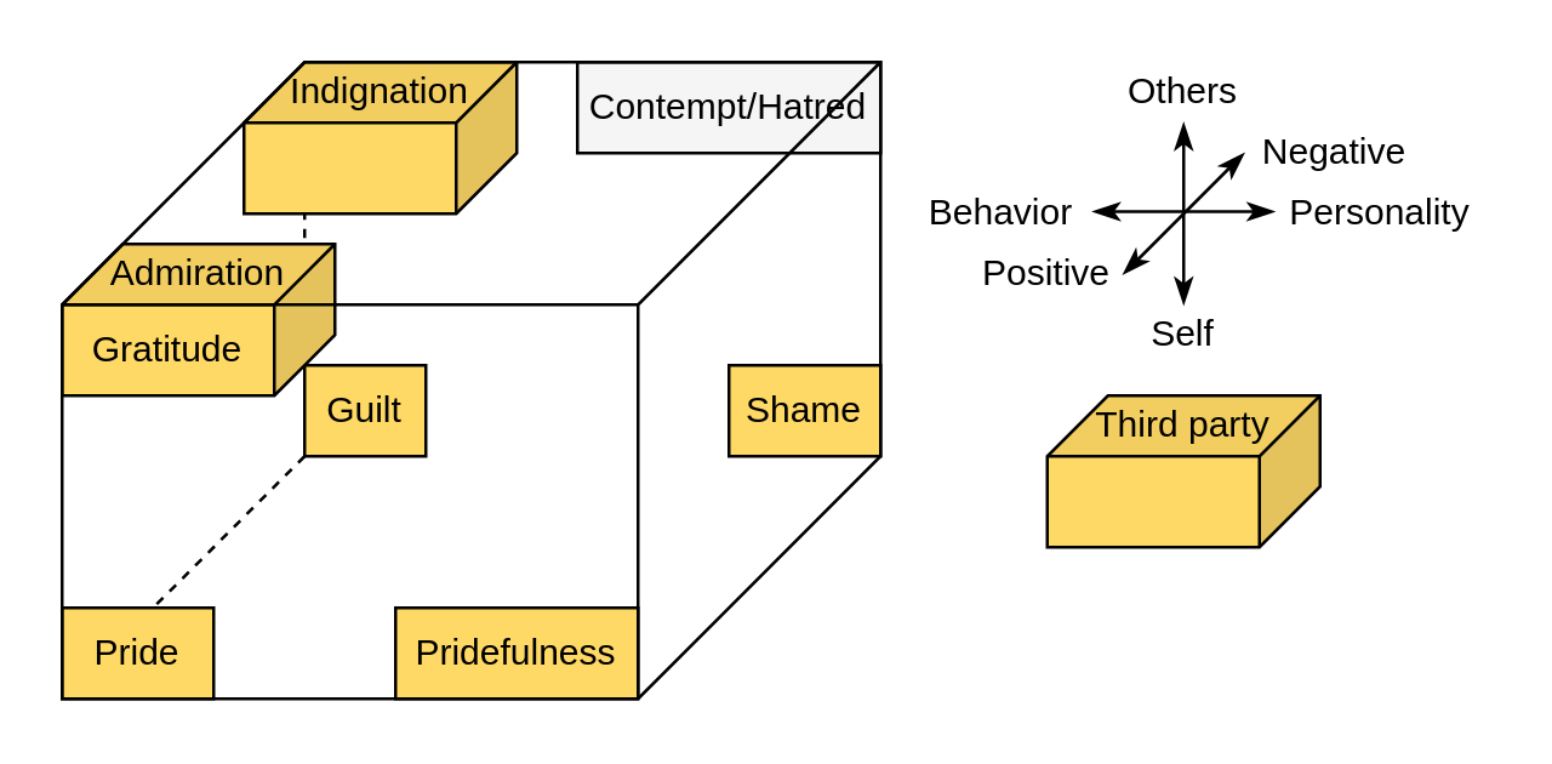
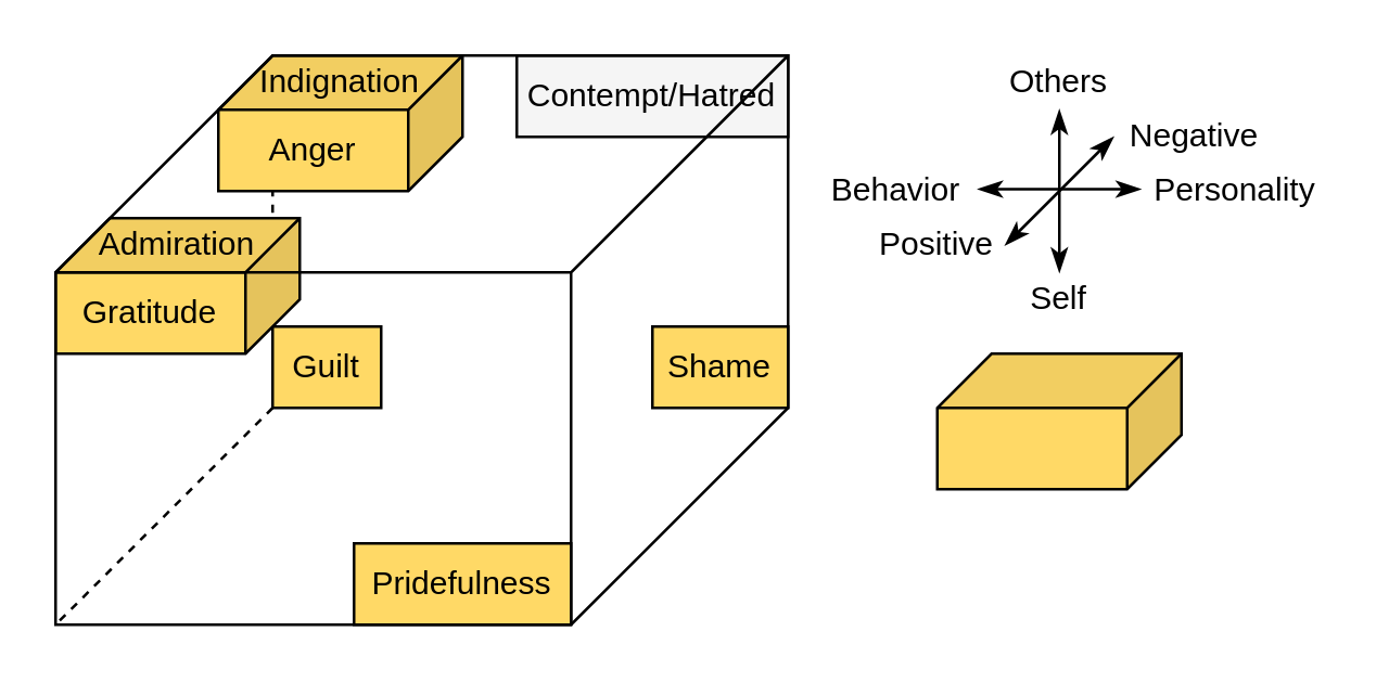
+ <mxCell id="19" value="Anger" style="text;html=1;strokeColor=none;fillColor=none;align=center;verticalAlign=middle;whiteSpace=wrap;rounded=0;" parent="1" vertex="1"><mxGeometry x="80" y="40" width="70" height="30" as="geometry" /></mxCell>
- <mxCell id="25" value="Third party" style="shape=parallelogram;perimeter=parallelogramPerimeter;whiteSpace=wrap;html=1;fixedSize=1;size=20;fillColor=none;strokeColor=none;" parent="1" vertex="1"><mxGeometry x="345" y="130" width="90" height="20" as="geometry" /></mxCell>
- <mxCell id="17" value="Pride" style="rounded=0;whiteSpace=wrap;html=1;shadow=0;sketch=0;fontColor=#000000;strokeColor=default;fillColor=#FFD966;" parent="1" vertex="1"><mxGeometry x="20" y="200" width="50" height="30" as="geometry" /></mxCell>
